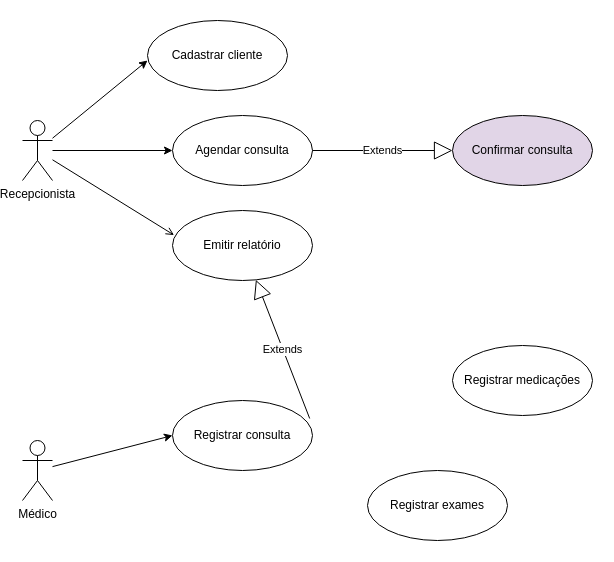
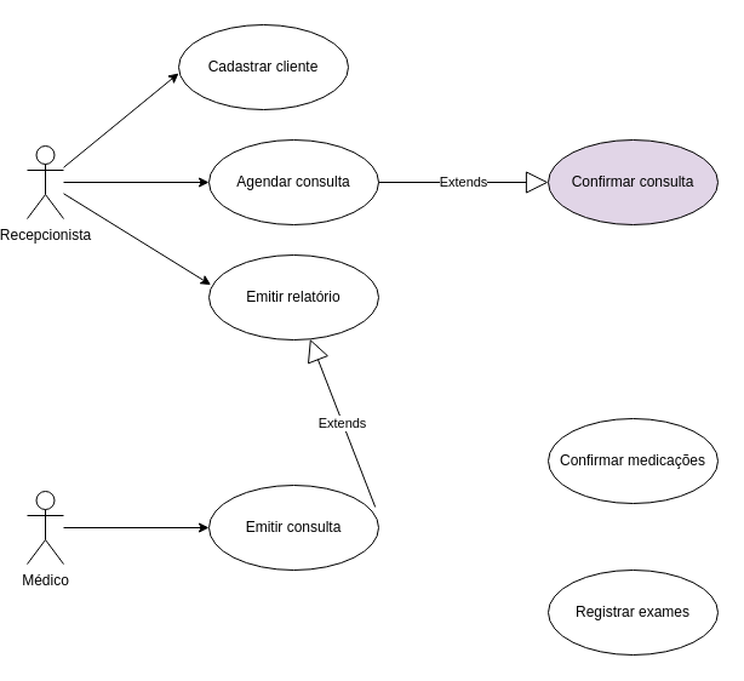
- <mxCell id="8" value="" style="endArrow=open;html=1;rounded=0;entryX=0.011;entryY=0.351;entryDx=0;entryDy=0;entryPerimeter=0;" edge="1" parent="1" target="7" source="2"><mxGeometry width="50" height="50" relative="1" as="geometry"><mxPoint x="50" y="235" as="sourcePoint" /><mxPoint x="360" y="480" as="targetPoint" /></mxGeometry></mxCell>
+ <mxCell id="8" value="" style="endArrow=classic;html=1;rounded=0;entryX=0.011;entryY=0.351;entryDx=0;entryDy=0;entryPerimeter=0;" edge="1" parent="1" target="7" source="2"><mxGeometry width="50" height="50" relative="1" as="geometry"><mxPoint x="50" y="235" as="sourcePoint" /><mxPoint x="360" y="480" as="targetPoint" /></mxGeometry></mxCell>
- <mxCell id="10" value="Registrar medicações" style="ellipse;whiteSpace=wrap;html=1;" vertex="1" parent="1"><mxGeometry x="450" y="345" width="140" height="70" as="geometry" /></mxCell>
+ <mxCell id="10" value="Confirmar medicações" style="ellipse;whiteSpace=wrap;html=1;" vertex="1" parent="1"><mxGeometry x="450" y="345" width="140" height="70" as="geometry" /></mxCell>
- <mxCell id="14" value="Registrar consulta" style="ellipse;whiteSpace=wrap;html=1;" vertex="1" parent="1"><mxGeometry x="170" y="400" width="140" height="70" as="geometry" /></mxCell>
+ <mxCell id="14" value="Emitir consulta" style="ellipse;whiteSpace=wrap;html=1;" vertex="1" parent="1"><mxGeometry x="170" y="400" width="140" height="70" as="geometry" /></mxCell>
- <mxCell id="9" value="Médico" style="shape=umlActor;verticalLabelPosition=bottom;verticalAlign=top;html=1;" vertex="1" parent="1"><mxGeometry x="20" y="440" width="30" height="60" as="geometry" /></mxCell>
+ <mxCell id="9" value="Médico" style="shape=umlActor;verticalLabelPosition=bottom;verticalAlign=top;html=1;" vertex="1" parent="1"><mxGeometry x="20" y="405" width="30" height="60" as="geometry" /></mxCell>
- <mxCell id="12" value="Registrar exames" style="ellipse;whiteSpace=wrap;html=1;" vertex="1" parent="1"><mxGeometry x="365" y="470" width="140" height="70" as="geometry" /></mxCell>
+ <mxCell id="12" value="Registrar exames" style="ellipse;whiteSpace=wrap;html=1;" vertex="1" parent="1"><mxGeometry x="450" y="470" width="140" height="70" as="geometry" /></mxCell>
